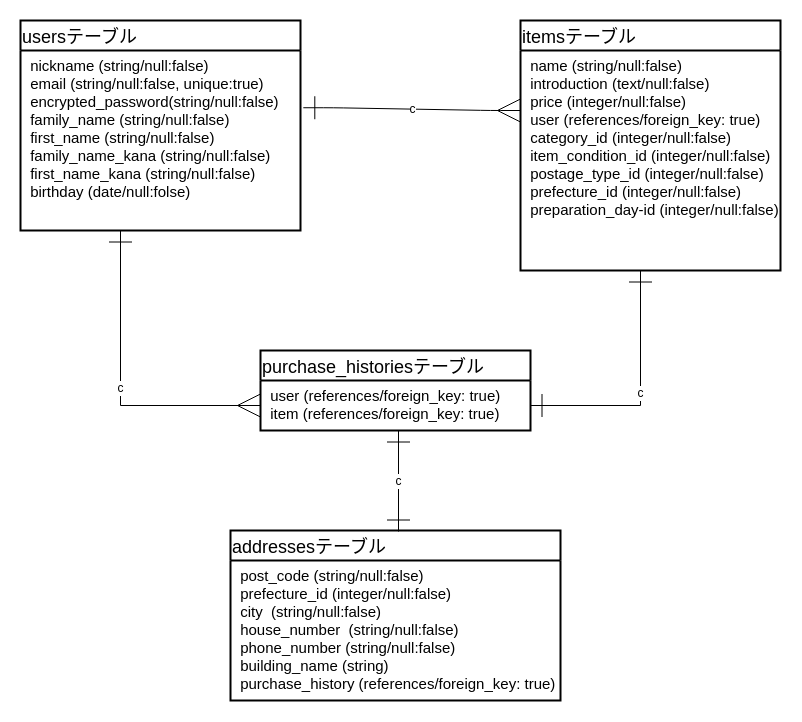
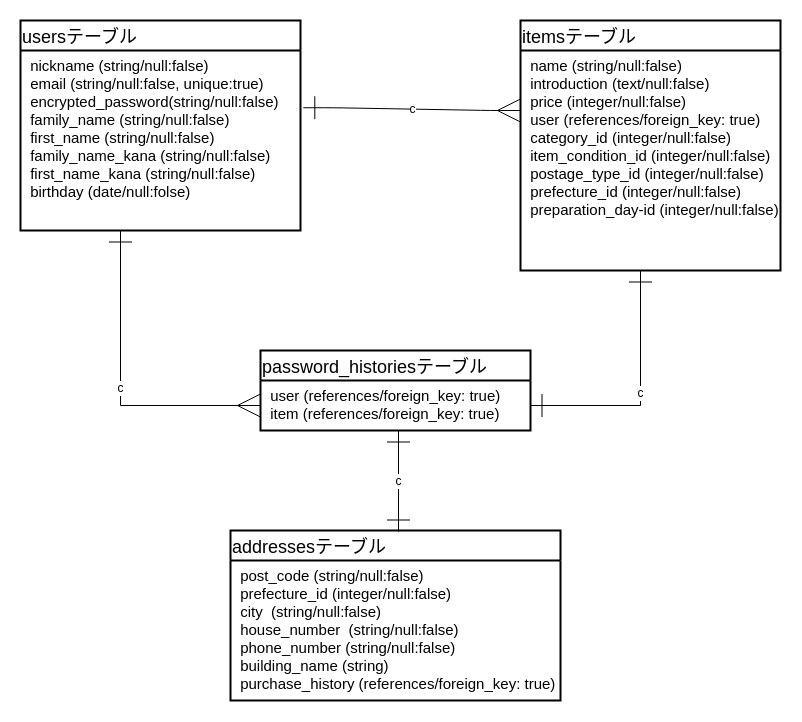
- <mxCell id="6" value="purchase_historiesテーブル" style="swimlane;childLayout=stackLayout;horizontal=1;startSize=30;horizontalStack=0;rounded=0;fontSize=18;fontStyle=0;strokeWidth=2;resizeParent=0;resizeLast=1;shadow=0;dashed=0;align=left;" vertex="1" parent="1"><mxGeometry x="260" y="350" width="270" height="80" as="geometry" /></mxCell>
+ <mxCell id="6" value="password_historiesテーブル" style="swimlane;childLayout=stackLayout;horizontal=1;startSize=30;horizontalStack=0;rounded=0;fontSize=18;fontStyle=0;strokeWidth=2;resizeParent=0;resizeLast=1;shadow=0;dashed=0;align=left;" vertex="1" parent="1"><mxGeometry x="260" y="350" width="270" height="80" as="geometry" /></mxCell>
